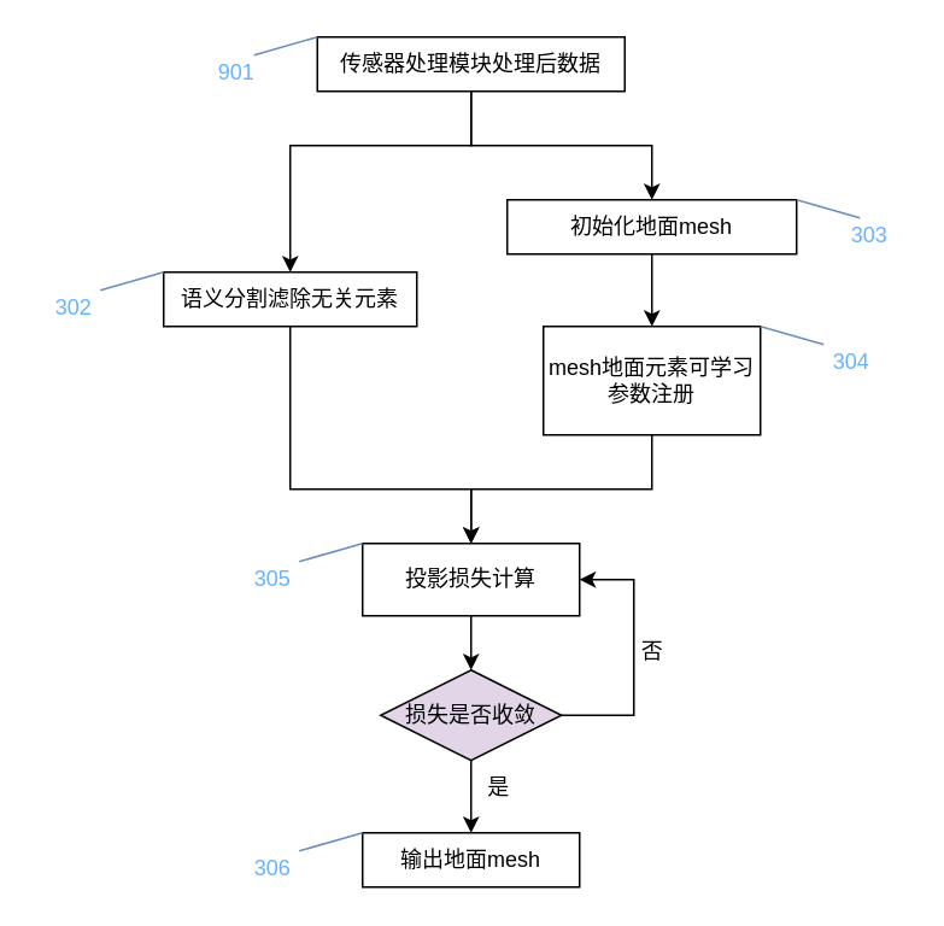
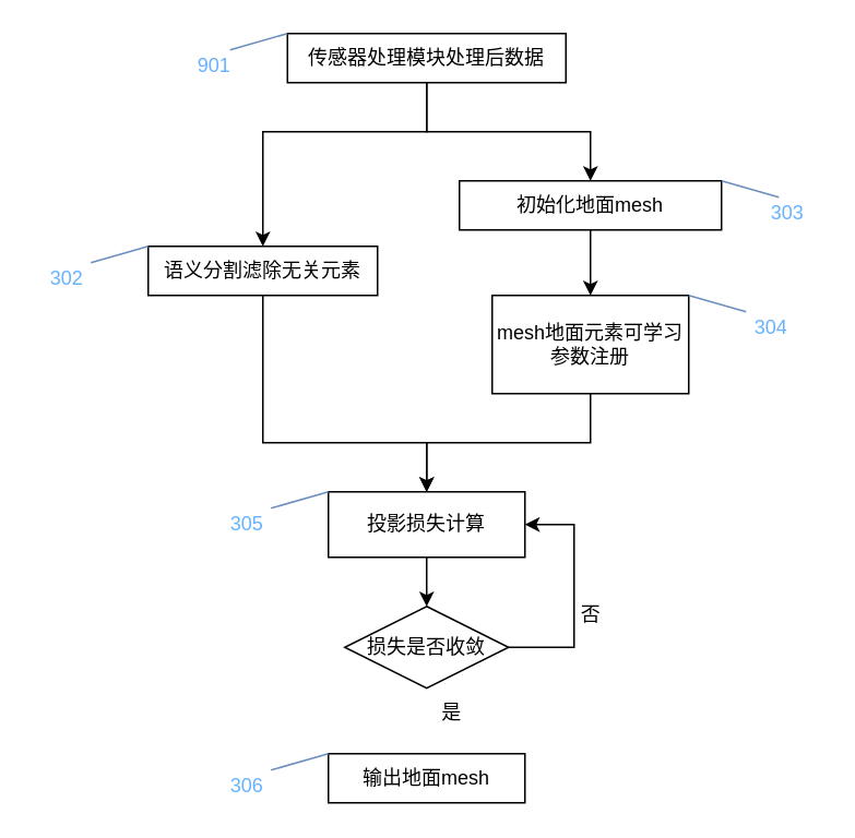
- <mxCell id="13" value="否" style="text;html=1;align=center;verticalAlign=middle;resizable=0;points=[];autosize=1;strokeColor=none;fillColor=none;" vertex="1" parent="1"><mxGeometry x="345" y="350" width="30" height="20" as="geometry" /></mxCell>
+ <mxCell id="13" value="否" style="text;html=1;align=center;verticalAlign=middle;resizable=0;points=[];autosize=1;strokeColor=none;fillColor=none;" vertex="1" parent="1"><mxGeometry x="345" y="365" width="30" height="20" as="geometry" /></mxCell>
- <mxCell id="16" value="损失是否收敛" style="rhombus;whiteSpace=wrap;html=1;rounded=0;fillColor=#e1d5e7;" vertex="1" parent="1"><mxGeometry x="210" y="370" width="100" height="50" as="geometry" /></mxCell>
+ <mxCell id="16" value="损失是否收敛" style="rhombus;whiteSpace=wrap;html=1;rounded=0;" vertex="1" parent="1"><mxGeometry x="210" y="370" width="100" height="50" as="geometry" /></mxCell>
- <mxCell id="15" value="" style="edgeStyle=orthogonalEdgeStyle;rounded=0;orthogonalLoop=1;jettySize=auto;html=1;" edge="1" parent="1" source="16" target="17"><mxGeometry relative="1" as="geometry" /></mxCell>
